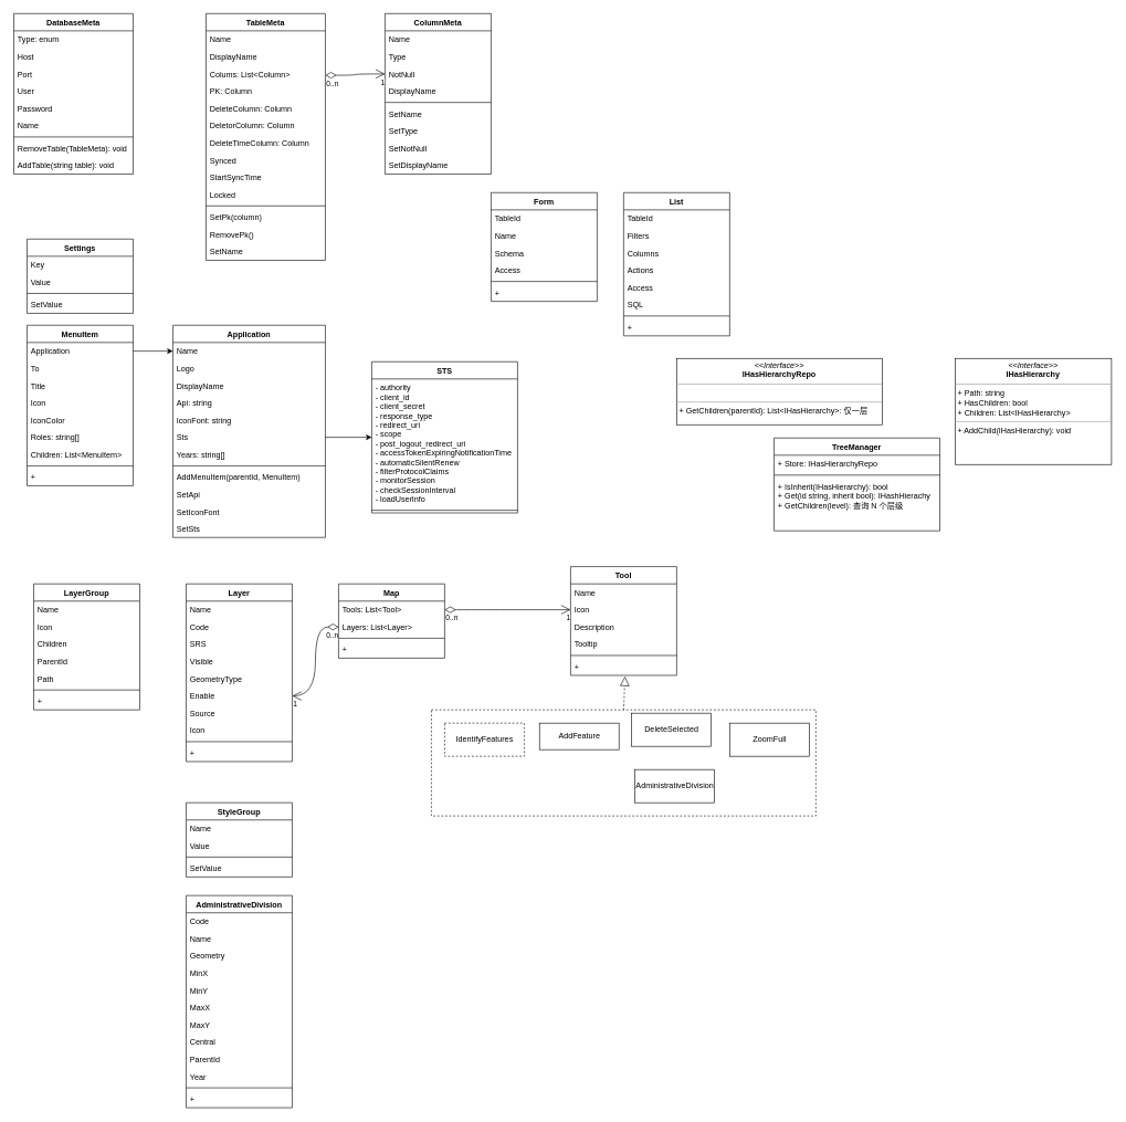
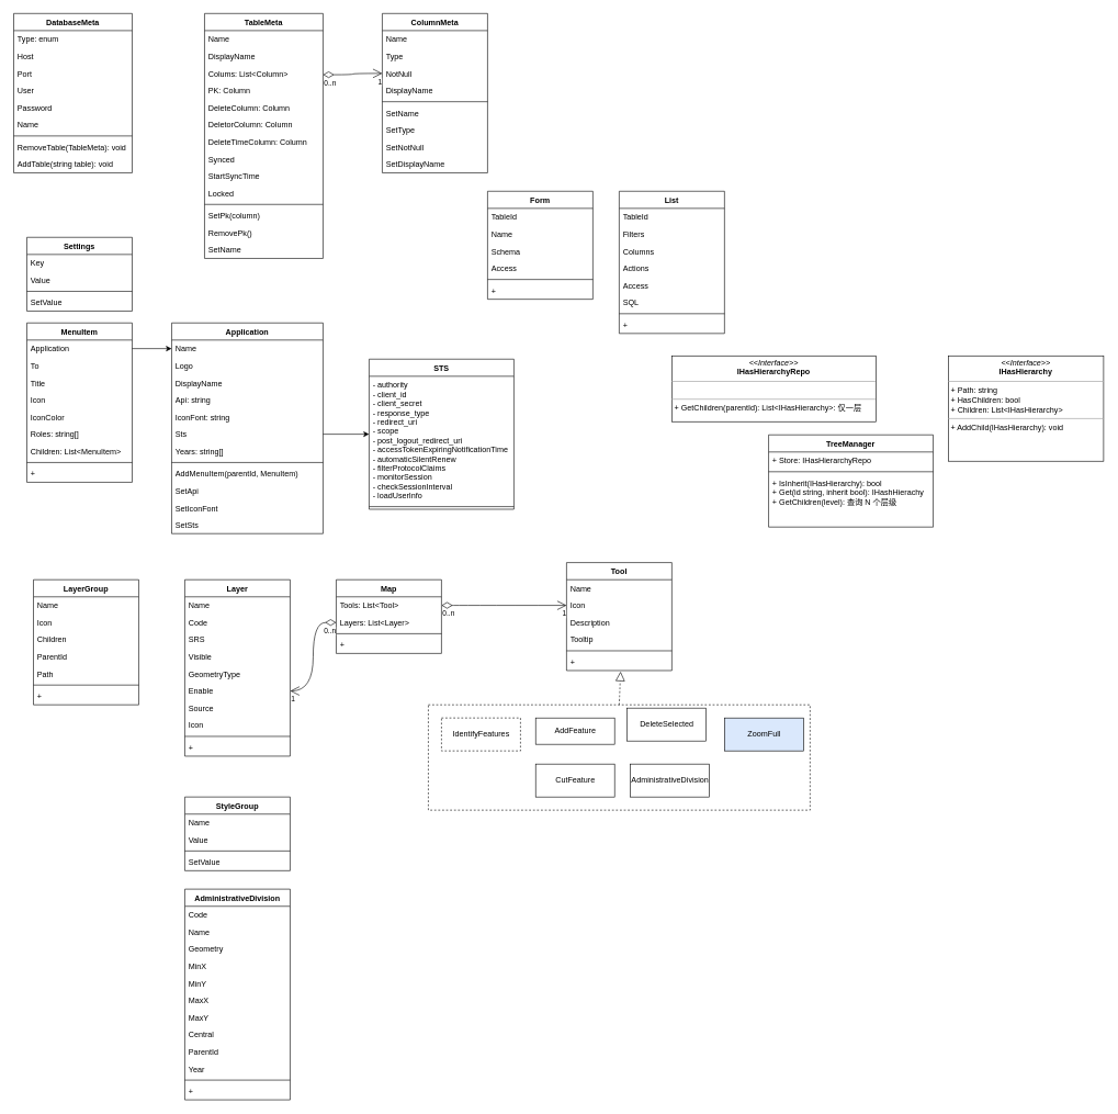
- <mxCell id="60" value="ZoomFull" style="html=1;" parent="56" vertex="1"><mxGeometry x="450" y="20" width="120" height="50" as="geometry" /></mxCell>
+ <mxCell id="60" value="ZoomFull" style="html=1;fillColor=#dae8fc;" parent="56" vertex="1"><mxGeometry x="450" y="20" width="120" height="50" as="geometry" /></mxCell>
+ <mxCell id="61" value="CutFeature" style="html=1;" parent="56" vertex="1"><mxGeometry x="163" y="90" width="120" height="50" as="geometry" /></mxCell>
